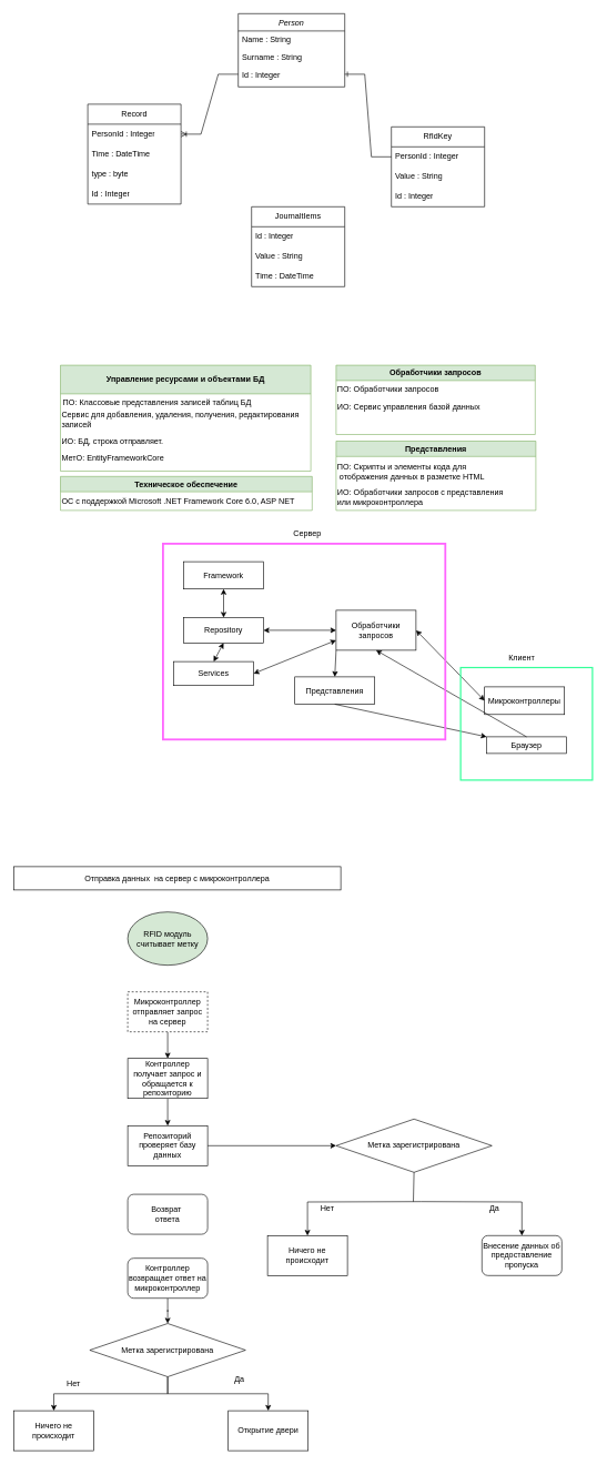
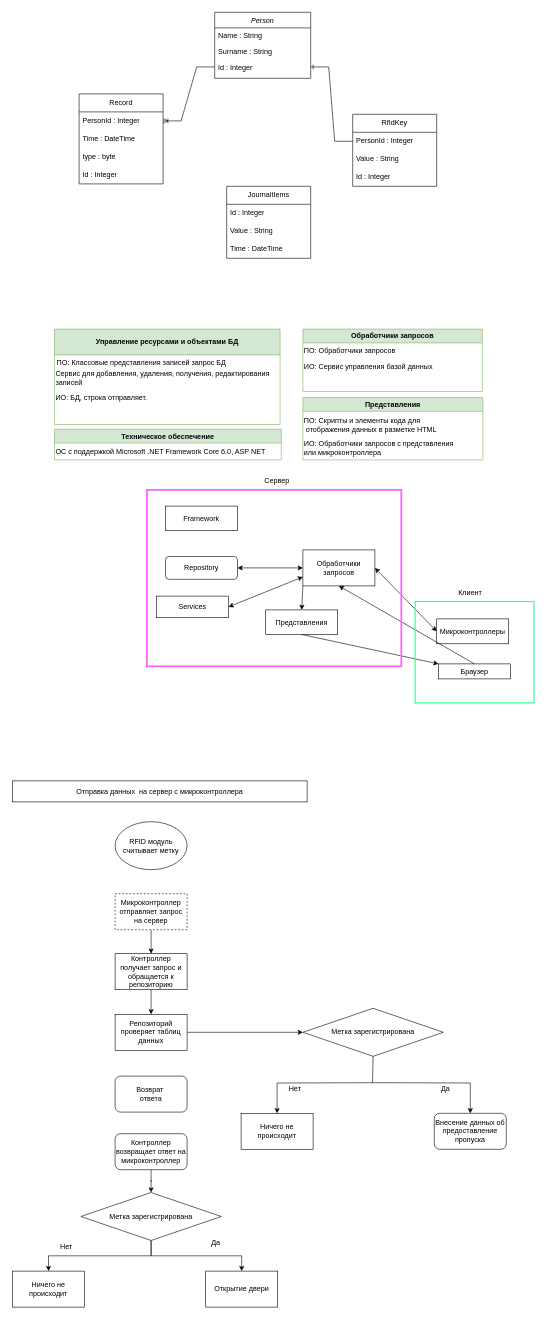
- <mxCell id="20" value="ПО: Классовые представления записей таблиц БД" style="text;html=1;align=left;verticalAlign=middle;resizable=0;points=[];autosize=1;strokeColor=none;fillColor=none;" parent="19" vertex="1"><mxGeometry x="2" y="44" width="301" height="26" as="geometry" /></mxCell>
+ <mxCell id="20" value="ПО: Классовые представления записей запрос БД" style="text;html=1;align=left;verticalAlign=middle;resizable=0;points=[];autosize=1;strokeColor=none;fillColor=none;" parent="19" vertex="1"><mxGeometry x="2" y="44" width="301" height="26" as="geometry" /></mxCell>
- <mxCell id="23" value="МетО: EntityFrameworkCore" style="text;html=1;align=left;verticalAlign=middle;resizable=0;points=[];autosize=1;strokeColor=none;fillColor=none;" parent="19" vertex="1"><mxGeometry y="127" width="172" height="26" as="geometry" /></mxCell>
- <mxCell id="34" value="" style="endArrow=classic;startArrow=classic;html=1;rounded=0;exitX=0.5;exitY=0;exitDx=0;exitDy=0;entryX=0.5;entryY=1;entryDx=0;entryDy=0;" parent="1" source="33" target="32" edge="1"><mxGeometry width="50" height="50" relative="1" as="geometry"><mxPoint x="474" y="951" as="sourcePoint" /><mxPoint x="524" y="901" as="targetPoint" /></mxGeometry></mxCell>
- <mxCell id="33" value="Repository" style="rounded=0;whiteSpace=wrap;html=1;" parent="1" vertex="1"><mxGeometry x="275" y="927" width="120" height="38" as="geometry" /></mxCell>
+ <mxCell id="33" value="Repository" style="whiteSpace=wrap;html=1;rounded=1;" parent="1" vertex="1"><mxGeometry x="275" y="927" width="120" height="38" as="geometry" /></mxCell>
- <mxCell id="38" value="" style="endArrow=classic;startArrow=classic;html=1;rounded=0;entryX=0.5;entryY=1;entryDx=0;entryDy=0;exitX=0.5;exitY=0;exitDx=0;exitDy=0;" parent="1" source="37" target="33" edge="1"><mxGeometry width="50" height="50" relative="1" as="geometry"><mxPoint x="135" y="1044" as="sourcePoint" /><mxPoint x="185" y="994" as="targetPoint" /></mxGeometry></mxCell>
- <mxCell id="47" value="RFID модуль считывает метку" style="ellipse;whiteSpace=wrap;html=1;fillColor=#d5e8d4;" parent="1" vertex="1"><mxGeometry x="191" y="1369" width="120" height="80" as="geometry" /></mxCell>
+ <mxCell id="47" value="RFID модуль считывает метку" style="ellipse;whiteSpace=wrap;html=1;" parent="1" vertex="1"><mxGeometry x="191" y="1369" width="120" height="80" as="geometry" /></mxCell>
- <mxCell id="53" value="Репозиторий проверяет базу данных" style="rounded=0;whiteSpace=wrap;html=1;" parent="1" vertex="1"><mxGeometry x="191" y="1690" width="120" height="60" as="geometry" /></mxCell>
+ <mxCell id="53" value="Репозиторий проверяет таблиц данных" style="rounded=0;whiteSpace=wrap;html=1;" parent="1" vertex="1"><mxGeometry x="191" y="1690" width="120" height="60" as="geometry" /></mxCell>
